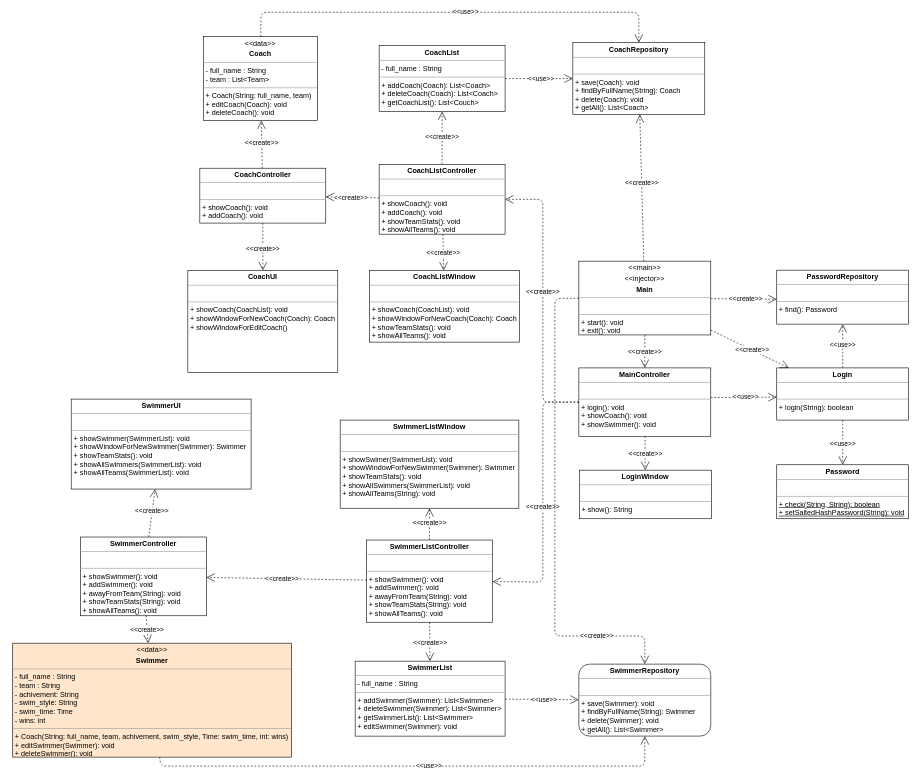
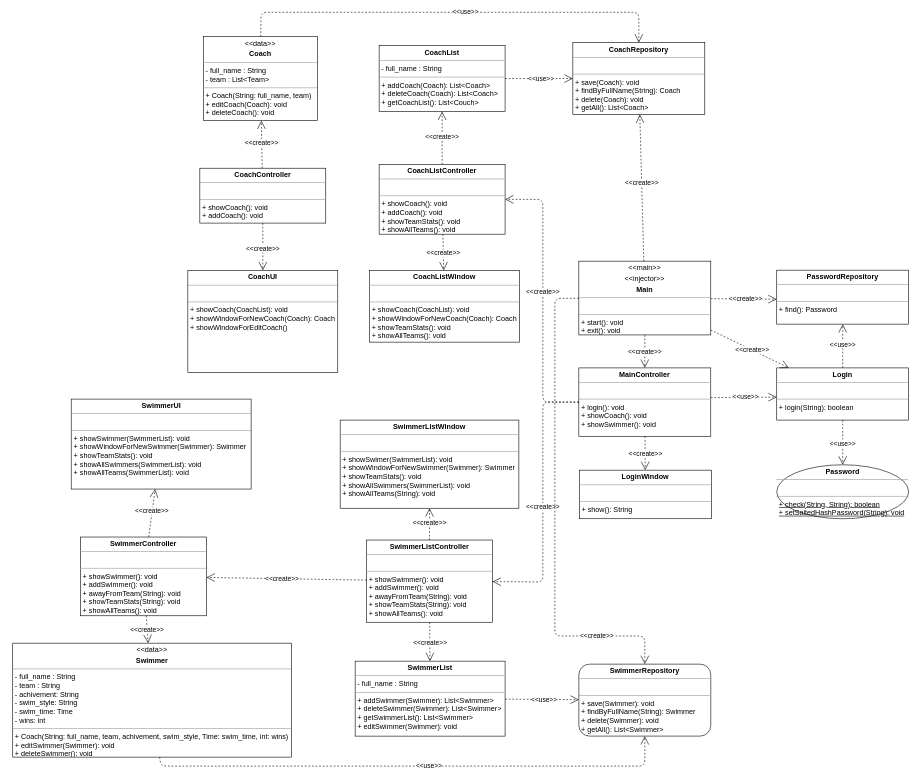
- <mxCell id="28" value="&amp;lt;&amp;lt;create&amp;gt;&amp;gt;" style="endArrow=open;endSize=12;dashed=1;html=1;" parent="1" source="15" target="23" edge="1"><mxGeometry x="0.059" width="160" relative="1" as="geometry"><mxPoint x="746.727" y="373.5" as="sourcePoint" /><mxPoint x="748.132" y="460.5" as="targetPoint" /><Array as="points" /><mxPoint as="offset" /></mxGeometry></mxCell>
- <mxCell id="4" value="&lt;p style=&quot;margin: 0px ; margin-top: 4px ; text-align: center&quot;&gt;&lt;b&gt;Password&lt;/b&gt;&lt;/p&gt;&lt;hr size=&quot;1&quot;&gt;&lt;p style=&quot;margin: 0px ; margin-left: 4px&quot;&gt;&lt;br&gt;&lt;/p&gt;&lt;hr size=&quot;1&quot;&gt;&lt;p style=&quot;margin: 0px ; margin-left: 4px&quot;&gt;&lt;u&gt;+ check(String, String): boolean&lt;/u&gt;&lt;br&gt;&lt;/p&gt;&lt;p style=&quot;margin: 0px ; margin-left: 4px&quot;&gt;&lt;u&gt;+ setSaltedHashPassword(String): void&lt;/u&gt;&lt;/p&gt;" style="verticalAlign=top;align=left;overflow=fill;fontSize=12;fontFamily=Helvetica;html=1;" parent="1" vertex="1"><mxGeometry x="1294" y="774.5" width="220" height="90" as="geometry" /></mxCell>
+ <mxCell id="4" value="&lt;p style=&quot;margin: 0px ; margin-top: 4px ; text-align: center&quot;&gt;&lt;b&gt;Password&lt;/b&gt;&lt;/p&gt;&lt;hr size=&quot;1&quot;&gt;&lt;p style=&quot;margin: 0px ; margin-left: 4px&quot;&gt;&lt;br&gt;&lt;/p&gt;&lt;hr size=&quot;1&quot;&gt;&lt;p style=&quot;margin: 0px ; margin-left: 4px&quot;&gt;&lt;u&gt;+ check(String, String): boolean&lt;/u&gt;&lt;br&gt;&lt;/p&gt;&lt;p style=&quot;margin: 0px ; margin-left: 4px&quot;&gt;&lt;u&gt;+ setSaltedHashPassword(String): void&lt;/u&gt;&lt;/p&gt;" style="ellipse;verticalAlign=top;align=left;overflow=fill;fontSize=12;fontFamily=Helvetica;html=1;" parent="1" vertex="1"><mxGeometry x="1294" y="774.5" width="220" height="90" as="geometry" /></mxCell>
- <mxCell id="33" value="&lt;p style=&quot;margin: 0px ; margin-top: 4px ; text-align: center&quot;&gt;&amp;lt;&amp;lt;data&amp;gt;&amp;gt;&lt;/p&gt;&lt;p style=&quot;margin: 0px ; margin-top: 4px ; text-align: center&quot;&gt;&lt;b&gt;Swimmer&lt;/b&gt;&lt;/p&gt;&lt;hr size=&quot;1&quot;&gt;&lt;p style=&quot;margin: 0px ; margin-left: 4px&quot;&gt;- full_name : String&lt;br&gt;&lt;/p&gt;&lt;p style=&quot;margin: 0px ; margin-left: 4px&quot;&gt;- team : String&lt;br&gt;&lt;/p&gt;&lt;p style=&quot;margin: 0px ; margin-left: 4px&quot;&gt;- achivement: String&lt;/p&gt;&lt;p style=&quot;margin: 0px ; margin-left: 4px&quot;&gt;- swim_style: String&lt;/p&gt;&lt;p style=&quot;margin: 0px ; margin-left: 4px&quot;&gt;- swim_time: Time&lt;/p&gt;&lt;p style=&quot;margin: 0px ; margin-left: 4px&quot;&gt;- wins: int&lt;/p&gt;&lt;hr size=&quot;1&quot;&gt;&lt;p style=&quot;margin: 0px ; margin-left: 4px&quot;&gt;+ Coach(String: full_name, team, achivement, swim_style, Time: swim_time, int: wins)&lt;br&gt;&lt;/p&gt;&lt;p style=&quot;margin: 0px ; margin-left: 4px&quot;&gt;+ editSwimmer(Swimmer): void&lt;/p&gt;&lt;p style=&quot;margin: 0px ; margin-left: 4px&quot;&gt;+ deleteSwimmer(): void&lt;/p&gt;" style="verticalAlign=top;align=left;overflow=fill;fontSize=12;fontFamily=Helvetica;html=1;fillColor=#ffe6cc;" parent="1" vertex="1"><mxGeometry x="20" y="1072" width="465" height="190" as="geometry" /></mxCell>
+ <mxCell id="33" value="&lt;p style=&quot;margin: 0px ; margin-top: 4px ; text-align: center&quot;&gt;&amp;lt;&amp;lt;data&amp;gt;&amp;gt;&lt;/p&gt;&lt;p style=&quot;margin: 0px ; margin-top: 4px ; text-align: center&quot;&gt;&lt;b&gt;Swimmer&lt;/b&gt;&lt;/p&gt;&lt;hr size=&quot;1&quot;&gt;&lt;p style=&quot;margin: 0px ; margin-left: 4px&quot;&gt;- full_name : String&lt;br&gt;&lt;/p&gt;&lt;p style=&quot;margin: 0px ; margin-left: 4px&quot;&gt;- team : String&lt;br&gt;&lt;/p&gt;&lt;p style=&quot;margin: 0px ; margin-left: 4px&quot;&gt;- achivement: String&lt;/p&gt;&lt;p style=&quot;margin: 0px ; margin-left: 4px&quot;&gt;- swim_style: String&lt;/p&gt;&lt;p style=&quot;margin: 0px ; margin-left: 4px&quot;&gt;- swim_time: Time&lt;/p&gt;&lt;p style=&quot;margin: 0px ; margin-left: 4px&quot;&gt;- wins: int&lt;/p&gt;&lt;hr size=&quot;1&quot;&gt;&lt;p style=&quot;margin: 0px ; margin-left: 4px&quot;&gt;+ Coach(String: full_name, team, achivement, swim_style, Time: swim_time, int: wins)&lt;br&gt;&lt;/p&gt;&lt;p style=&quot;margin: 0px ; margin-left: 4px&quot;&gt;+ editSwimmer(Swimmer): void&lt;/p&gt;&lt;p style=&quot;margin: 0px ; margin-left: 4px&quot;&gt;+ deleteSwimmer(): void&lt;/p&gt;" style="verticalAlign=top;align=left;overflow=fill;fontSize=12;fontFamily=Helvetica;html=1;" parent="1" vertex="1"><mxGeometry x="20" y="1072" width="465" height="190" as="geometry" /></mxCell>
